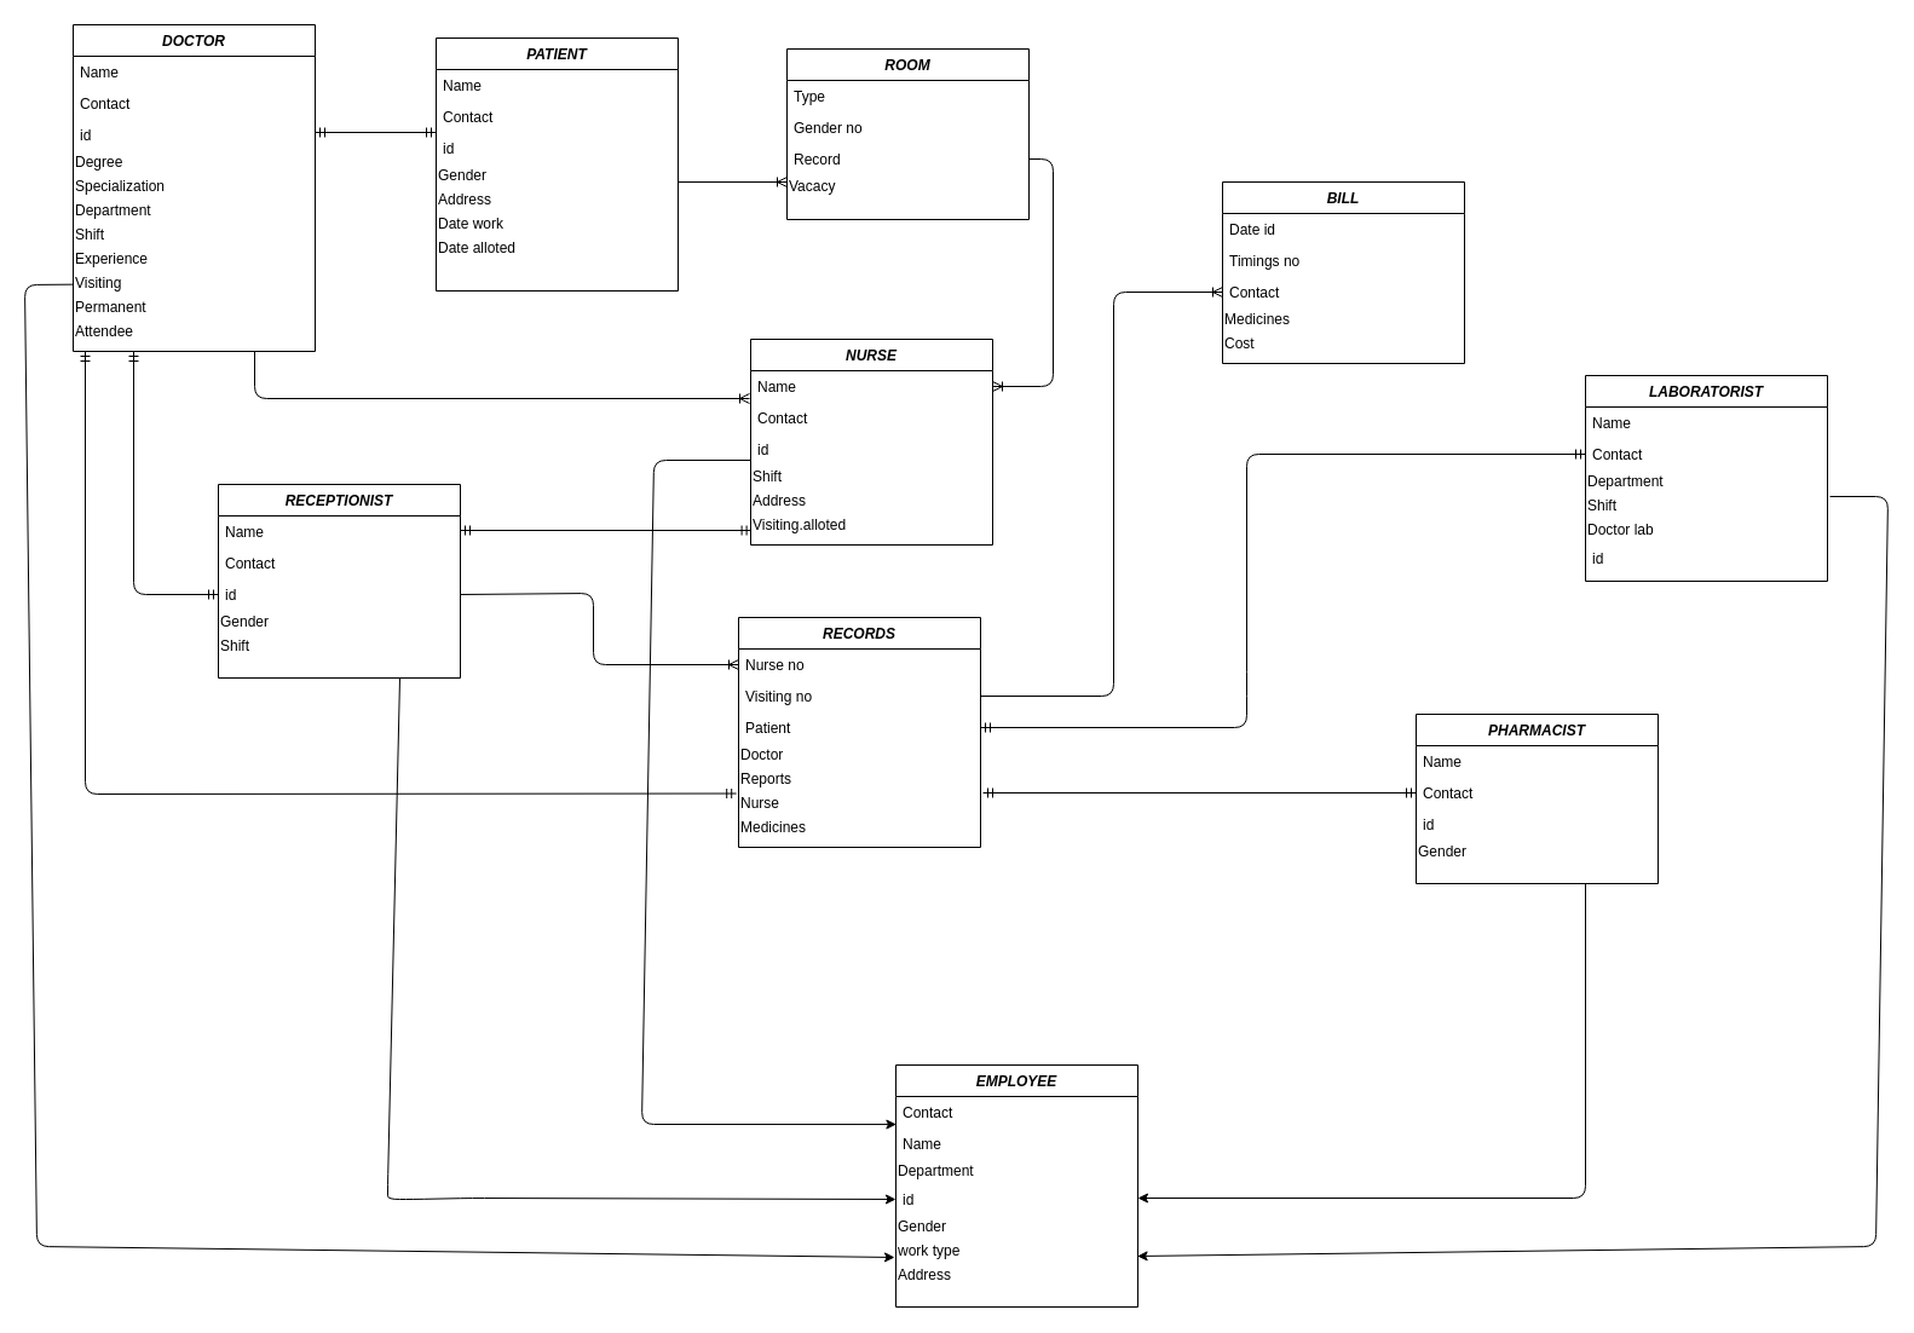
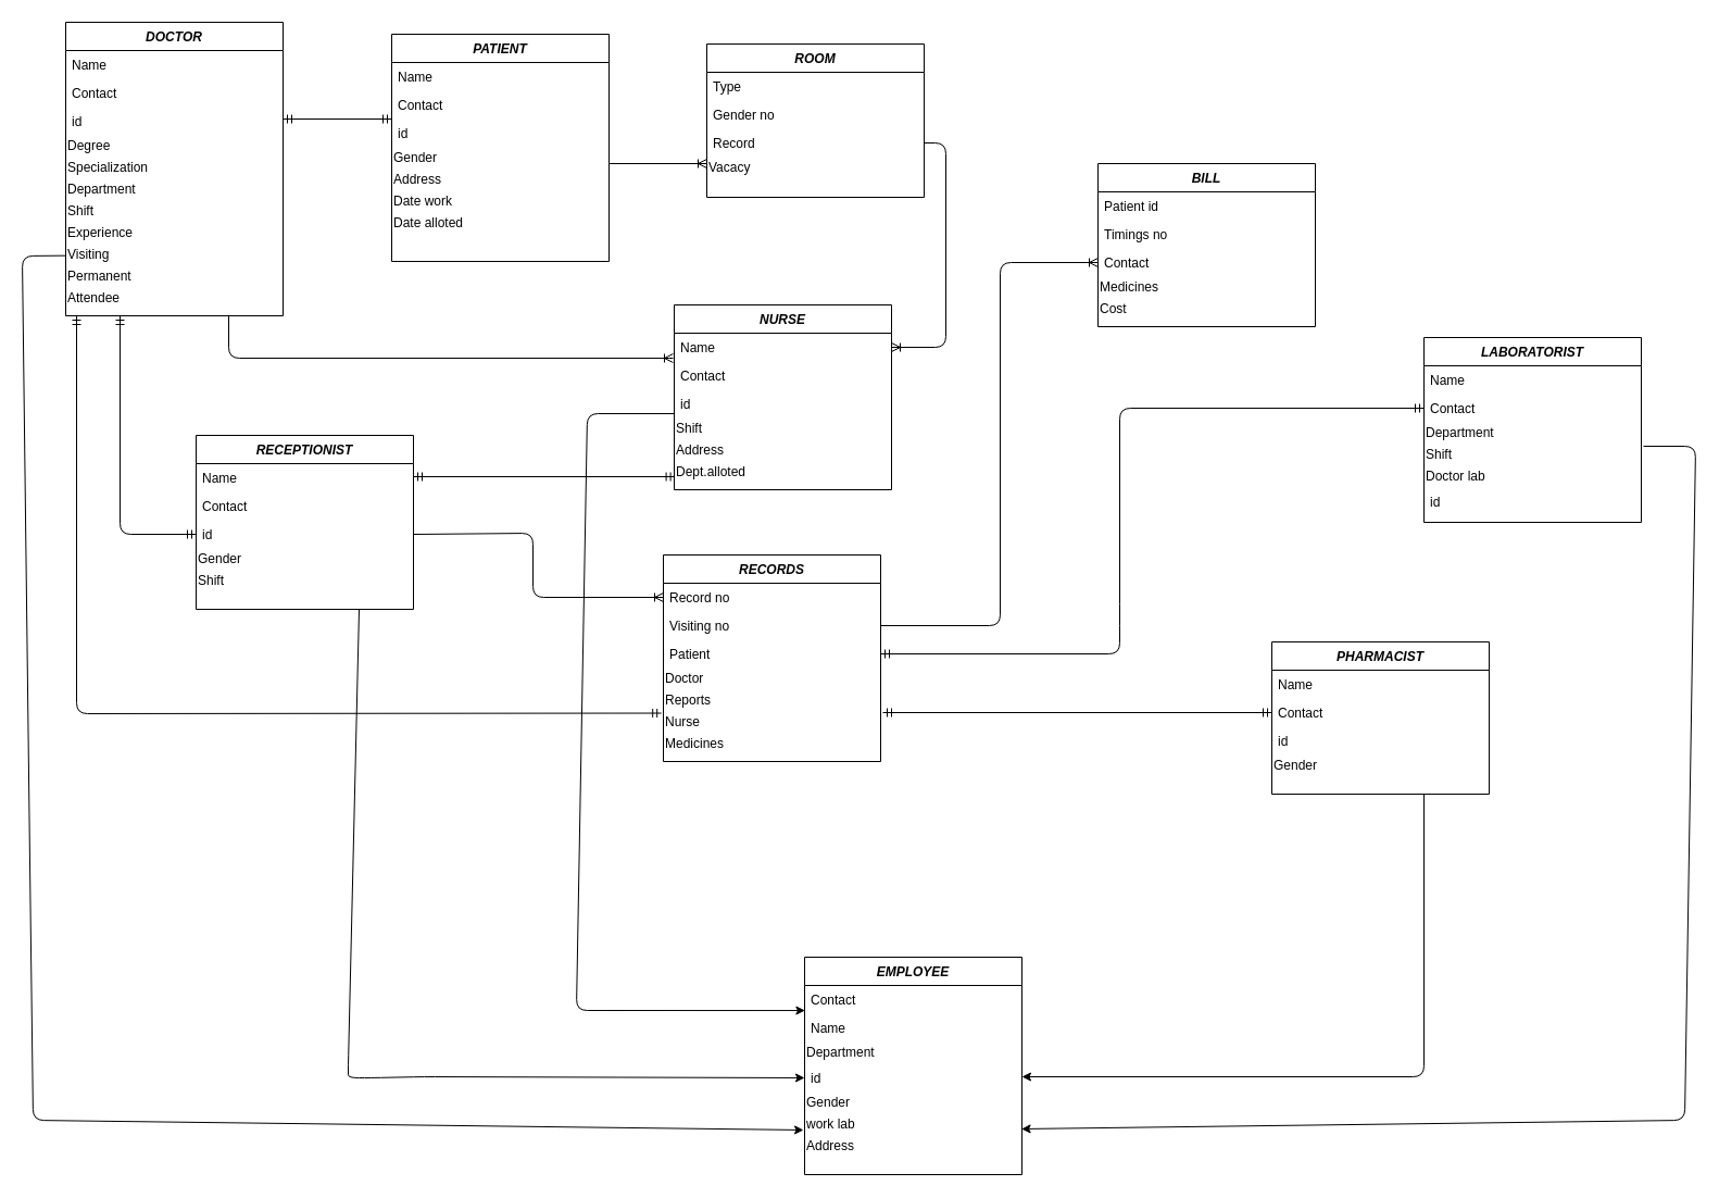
- <mxCell id="70" value="Date id" style="text;align=left;verticalAlign=top;spacingLeft=4;spacingRight=4;overflow=hidden;rotatable=0;points=[[0,0.5],[1,0.5]];portConstraint=eastwest;" vertex="1" parent="69"><mxGeometry y="26" width="200" height="26" as="geometry" /></mxCell>
+ <mxCell id="70" value="Patient id" style="text;align=left;verticalAlign=top;spacingLeft=4;spacingRight=4;overflow=hidden;rotatable=0;points=[[0,0.5],[1,0.5]];portConstraint=eastwest;" vertex="1" parent="69"><mxGeometry y="26" width="200" height="26" as="geometry" /></mxCell>
- <mxCell id="53" value="Visiting.alloted" style="text;html=1;align=left;verticalAlign=middle;resizable=0;points=[];autosize=1;" vertex="1" parent="47"><mxGeometry y="144" width="200" height="20" as="geometry" /></mxCell>
+ <mxCell id="53" value="Dept.alloted" style="text;html=1;align=left;verticalAlign=middle;resizable=0;points=[];autosize=1;" vertex="1" parent="47"><mxGeometry y="144" width="200" height="20" as="geometry" /></mxCell>
- <mxCell id="62" value="Nurse no" style="text;align=left;verticalAlign=top;spacingLeft=4;spacingRight=4;overflow=hidden;rotatable=0;points=[[0,0.5],[1,0.5]];portConstraint=eastwest;" vertex="1" parent="61"><mxGeometry y="26" width="200" height="26" as="geometry" /></mxCell>
+ <mxCell id="62" value="Record no" style="text;align=left;verticalAlign=top;spacingLeft=4;spacingRight=4;overflow=hidden;rotatable=0;points=[[0,0.5],[1,0.5]];portConstraint=eastwest;" vertex="1" parent="61"><mxGeometry y="26" width="200" height="26" as="geometry" /></mxCell>
- <mxCell id="28" value="work type" style="text;html=1;align=left;verticalAlign=middle;resizable=0;points=[];autosize=1;" vertex="1" parent="22"><mxGeometry y="144" width="200" height="20" as="geometry" /></mxCell>
+ <mxCell id="28" value="work lab" style="text;html=1;align=left;verticalAlign=middle;resizable=0;points=[];autosize=1;" vertex="1" parent="22"><mxGeometry y="144" width="200" height="20" as="geometry" /></mxCell>
